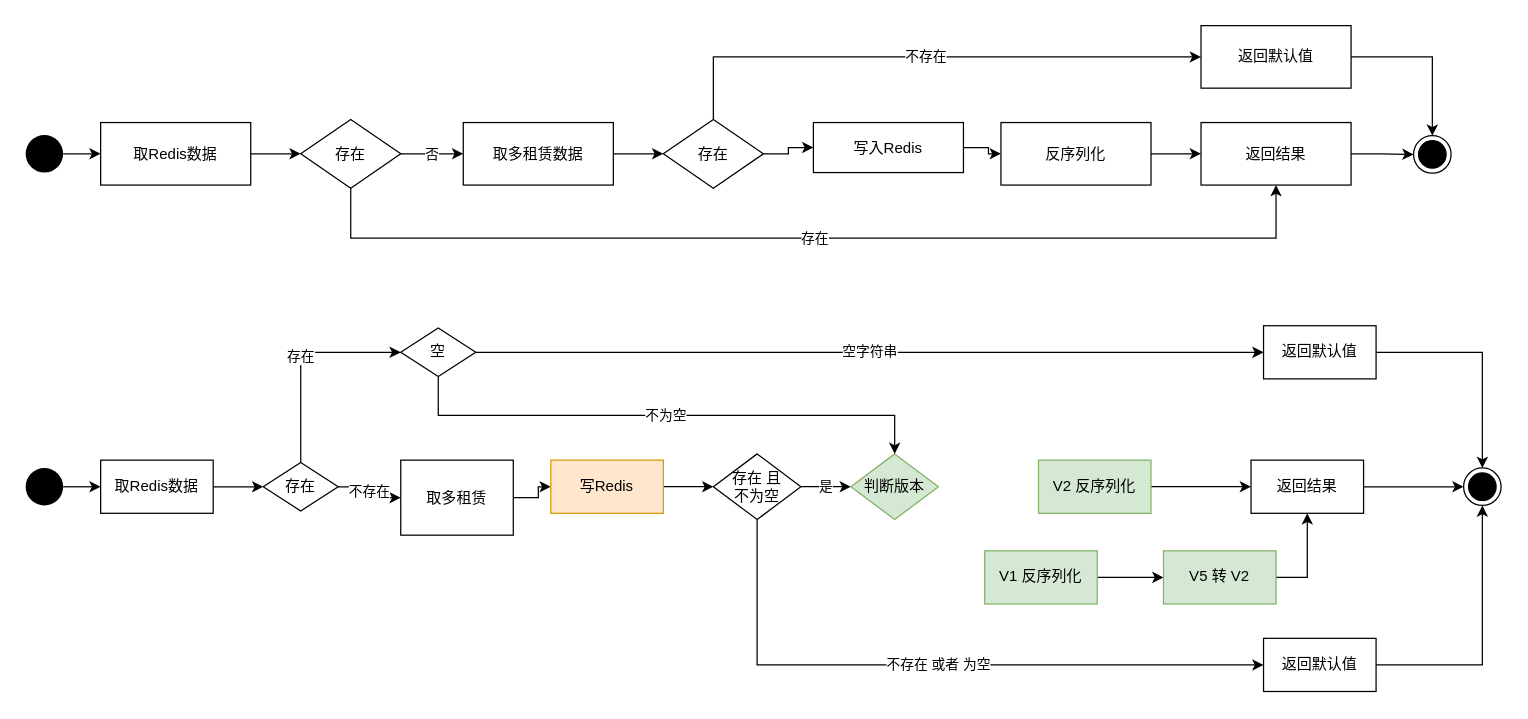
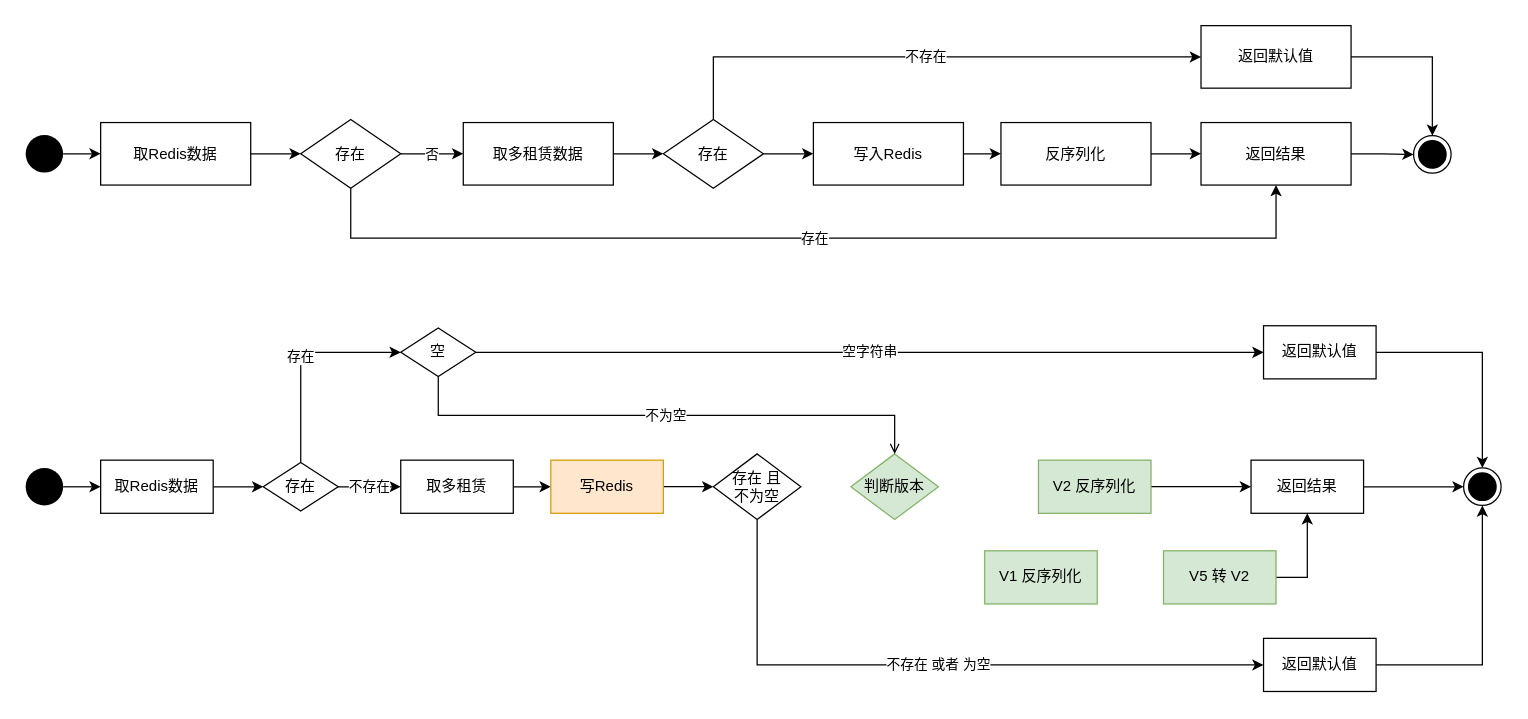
- <mxCell id="13" value="写入Redis" style="rounded=0;whiteSpace=wrap;html=1;" vertex="1" parent="1"><mxGeometry x="650" y="97.5" width="120" height="40" as="geometry" /></mxCell>
+ <mxCell id="13" value="写入Redis" style="rounded=0;whiteSpace=wrap;html=1;" vertex="1" parent="1"><mxGeometry x="650" y="97.5" width="120" height="50" as="geometry" /></mxCell>
- <mxCell id="44" value="不为空" style="edgeStyle=orthogonalEdgeStyle;rounded=0;orthogonalLoop=1;jettySize=auto;html=1;exitX=0.5;exitY=1;exitDx=0;exitDy=0;entryX=0.5;entryY=0;entryDx=0;entryDy=0;" edge="1" parent="1" source="45" target="37"><mxGeometry relative="1" as="geometry" /></mxCell>
+ <mxCell id="44" value="不为空" style="edgeStyle=orthogonalEdgeStyle;rounded=0;orthogonalLoop=1;jettySize=auto;html=1;exitX=0.5;exitY=1;exitDx=0;exitDy=0;entryX=0.5;entryY=0;entryDx=0;entryDy=0;endArrow=open;" edge="1" parent="1" source="45" target="37"><mxGeometry relative="1" as="geometry" /></mxCell>
- <mxCell id="34" value="是" style="edgeStyle=orthogonalEdgeStyle;rounded=0;orthogonalLoop=1;jettySize=auto;html=1;" edge="1" parent="1" source="36" target="37"><mxGeometry relative="1" as="geometry" /></mxCell>
- <mxCell id="31" value="取多租赁" style="rounded=0;whiteSpace=wrap;html=1;" vertex="1" parent="1"><mxGeometry x="320" y="367.5" width="90" height="60" as="geometry" /></mxCell>
+ <mxCell id="31" value="取多租赁" style="rounded=0;whiteSpace=wrap;html=1;" vertex="1" parent="1"><mxGeometry x="320" y="367.5" width="90" height="42.5" as="geometry" /></mxCell>
- <mxCell id="48" value="" style="edgeStyle=orthogonalEdgeStyle;rounded=0;orthogonalLoop=1;jettySize=auto;html=1;" edge="1" parent="1" source="49" target="51"><mxGeometry relative="1" as="geometry" /></mxCell>
